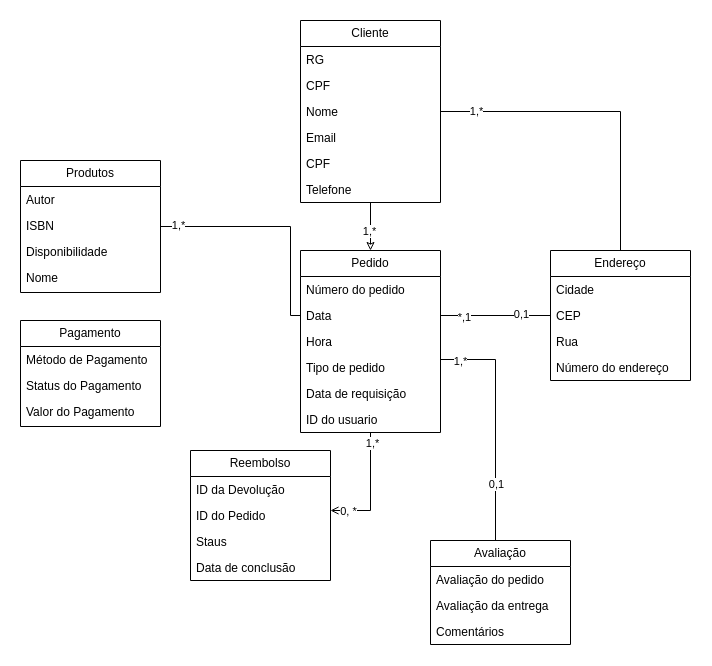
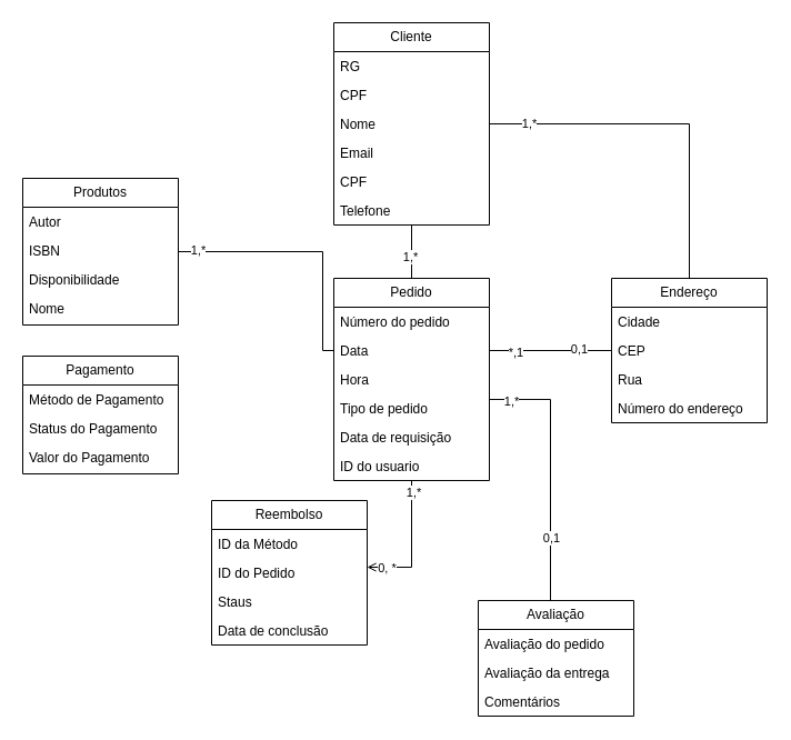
- <mxCell id="34" style="edgeStyle=orthogonalEdgeStyle;rounded=0;orthogonalLoop=1;jettySize=auto;html=1;entryX=0.5;entryY=0;entryDx=0;entryDy=0;endArrow=classic;endFill=0;" parent="1" source="36" target="2" edge="1"><mxGeometry relative="1" as="geometry" /></mxCell>
+ <mxCell id="34" style="edgeStyle=orthogonalEdgeStyle;rounded=0;orthogonalLoop=1;jettySize=auto;html=1;entryX=0.5;entryY=0;entryDx=0;entryDy=0;endArrow=none;endFill=0;" parent="1" source="36" target="2" edge="1"><mxGeometry relative="1" as="geometry" /></mxCell>
- <mxCell id="44" value="ID da Devolução" style="text;strokeColor=none;fillColor=none;align=left;verticalAlign=top;spacingLeft=4;spacingRight=4;overflow=hidden;rotatable=0;points=[[0,0.5],[1,0.5]];portConstraint=eastwest;whiteSpace=wrap;html=1;" parent="43" vertex="1"><mxGeometry y="26" width="140" height="26" as="geometry" /></mxCell>
+ <mxCell id="44" value="ID da Método" style="text;strokeColor=none;fillColor=none;align=left;verticalAlign=top;spacingLeft=4;spacingRight=4;overflow=hidden;rotatable=0;points=[[0,0.5],[1,0.5]];portConstraint=eastwest;whiteSpace=wrap;html=1;" parent="43" vertex="1"><mxGeometry y="26" width="140" height="26" as="geometry" /></mxCell>
